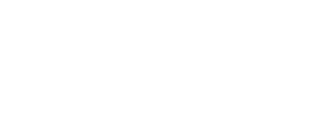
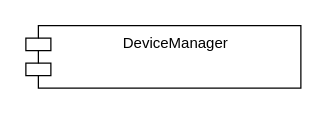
+ <mxCell id="2" value="DeviceManager" style="shape=module;align=left;spacingLeft=20;align=center;verticalAlign=top;" vertex="1" parent="1"><mxGeometry x="20" y="20" width="220" height="50" as="geometry" /></mxCell>
